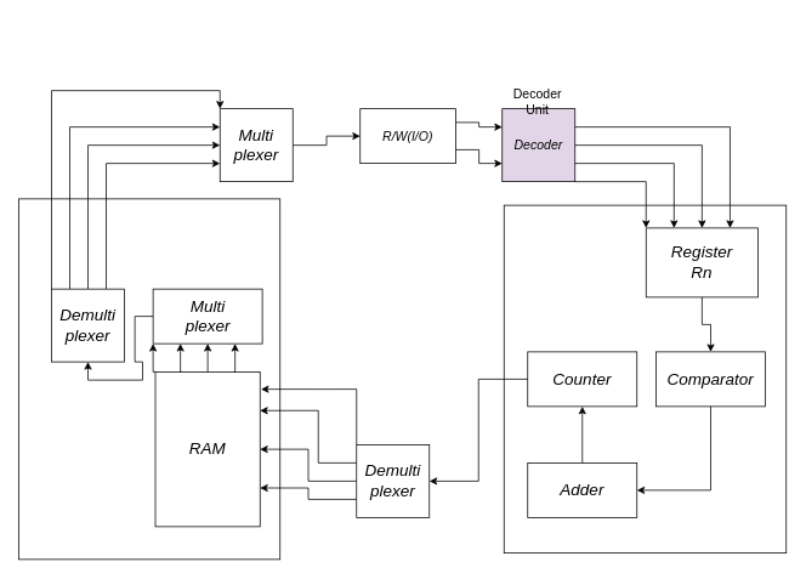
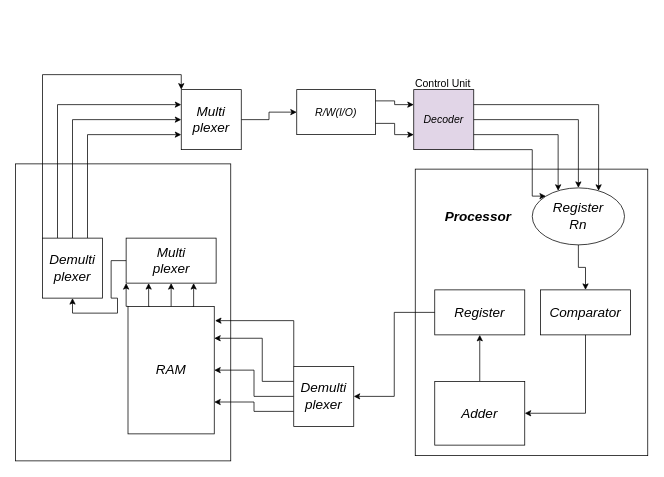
- <mxCell id="6" value="Decoder Unit" style="text;html=1;strokeColor=none;fillColor=none;align=center;verticalAlign=middle;whiteSpace=wrap;rounded=0;fontSize=14;" vertex="1" parent="4"><mxGeometry width="82" height="30" as="geometry" /></mxCell>
+ <mxCell id="6" value="Control Unit" style="text;html=1;strokeColor=none;fillColor=none;align=center;verticalAlign=middle;whiteSpace=wrap;rounded=0;fontSize=14;" vertex="1" parent="4"><mxGeometry width="82" height="30" as="geometry" /></mxCell>
+ <mxCell id="12" value="&lt;font style=&quot;font-size: 18px&quot;&gt;&lt;i&gt;&lt;b&gt;Processor&lt;/b&gt;&lt;/i&gt;&lt;/font&gt;" style="text;html=1;strokeColor=none;fillColor=none;align=center;verticalAlign=middle;whiteSpace=wrap;rounded=0;fontSize=14;" vertex="1" parent="2"><mxGeometry x="587" y="253" width="60" height="30" as="geometry" /></mxCell>
- <mxCell id="13" value="&lt;i&gt;Register&lt;br&gt;Rn&lt;/i&gt;" style="rounded=0;whiteSpace=wrap;html=1;fontSize=18;" vertex="1" parent="2"><mxGeometry x="689" y="230" width="123" height="76" as="geometry" /></mxCell>
+ <mxCell id="13" value="&lt;i&gt;Register&lt;br&gt;Rn&lt;/i&gt;" style="ellipse;whiteSpace=wrap;html=1;fontSize=18;" vertex="1" parent="2"><mxGeometry x="689" y="230" width="123" height="76" as="geometry" /></mxCell>
- <mxCell id="14" value="&lt;i&gt;Counter&lt;/i&gt;" style="rounded=0;whiteSpace=wrap;html=1;fontSize=18;" vertex="1" parent="2"><mxGeometry x="559" y="366" width="120" height="60" as="geometry" /></mxCell>
+ <mxCell id="14" value="&lt;i&gt;Register&lt;/i&gt;" style="rounded=0;whiteSpace=wrap;html=1;fontSize=18;" vertex="1" parent="2"><mxGeometry x="559" y="366" width="120" height="60" as="geometry" /></mxCell>
- <mxCell id="17" value="&lt;i&gt;Adder&lt;/i&gt;" style="rounded=0;whiteSpace=wrap;html=1;fontSize=18;" vertex="1" parent="2"><mxGeometry x="559" y="488" width="120" height="60" as="geometry" /></mxCell>
+ <mxCell id="17" value="&lt;i&gt;Adder&lt;/i&gt;" style="rounded=0;whiteSpace=wrap;html=1;fontSize=18;" vertex="1" parent="2"><mxGeometry x="559" y="488" width="120" height="85" as="geometry" /></mxCell>
